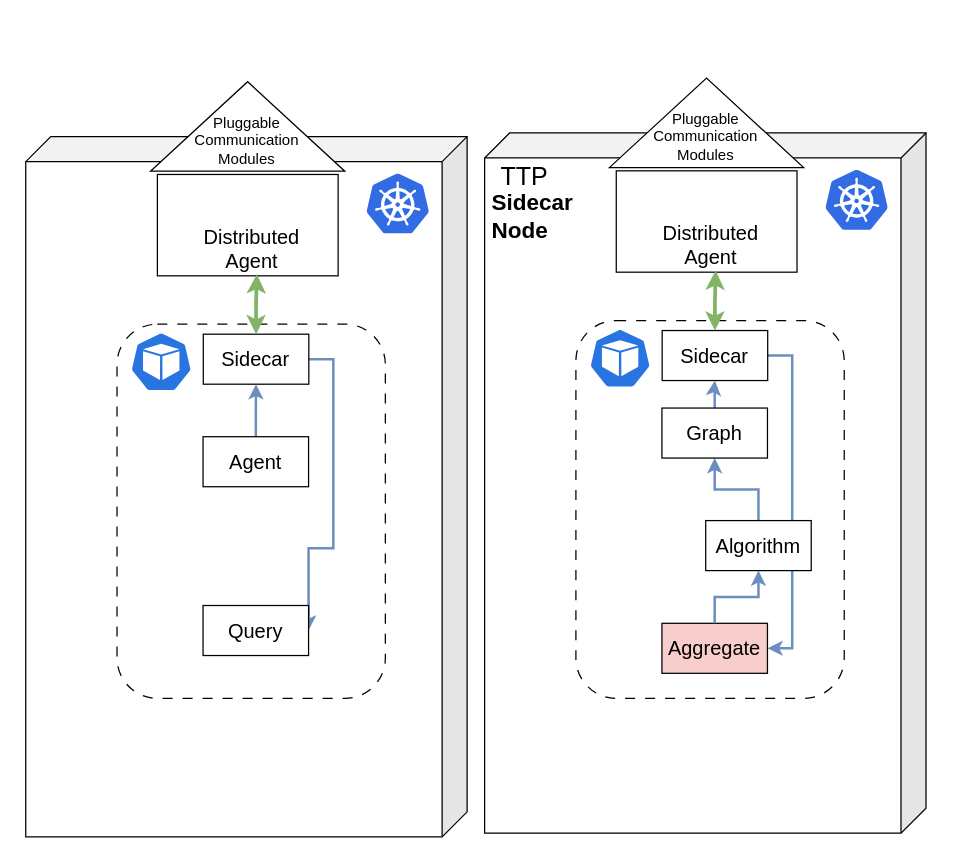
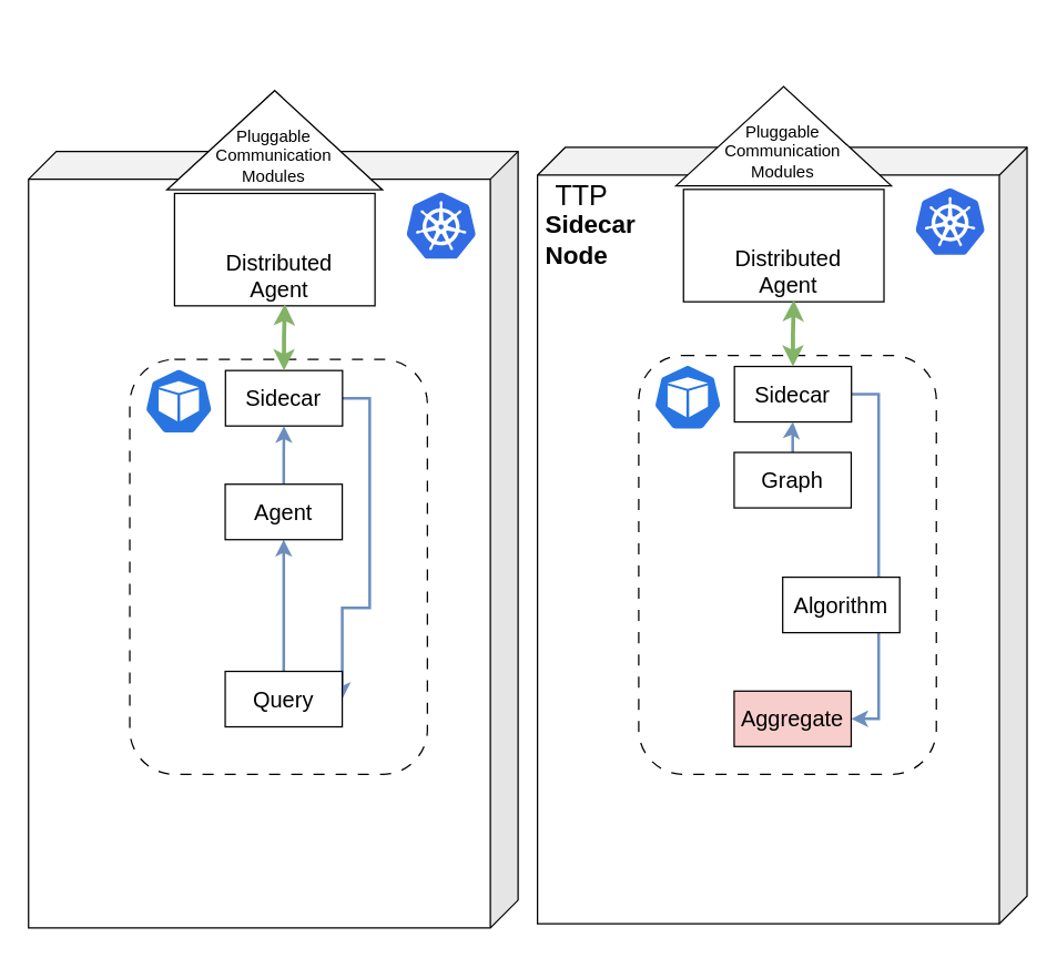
- <mxCell id="19" style="edgeStyle=orthogonalEdgeStyle;rounded=0;orthogonalLoop=1;jettySize=auto;html=1;entryX=0.5;entryY=1;entryDx=0;entryDy=0;strokeWidth=2;fillColor=#dae8fc;strokeColor=#6c8ebf;" parent="1" source="20" target="22" edge="1"><mxGeometry relative="1" as="geometry" /></mxCell>
+ <mxCell id="37" style="edgeStyle=orthogonalEdgeStyle;rounded=0;orthogonalLoop=1;jettySize=auto;html=1;entryX=0.5;entryY=1;entryDx=0;entryDy=0;strokeWidth=2;fillColor=#dae8fc;strokeColor=#6c8ebf;" parent="1" source="38" target="40" edge="1"><mxGeometry relative="1" as="geometry" /></mxCell>
- <mxCell id="18" style="edgeStyle=orthogonalEdgeStyle;rounded=0;orthogonalLoop=1;jettySize=auto;html=1;entryX=0.5;entryY=1;entryDx=0;entryDy=0;strokeWidth=2;fillColor=#dae8fc;strokeColor=#6c8ebf;exitX=0.5;exitY=0;exitDx=0;exitDy=0;" parent="1" source="17" target="20" edge="1"><mxGeometry relative="1" as="geometry"><mxPoint x="571.005" y="495.85" as="sourcePoint" /></mxGeometry></mxCell>
